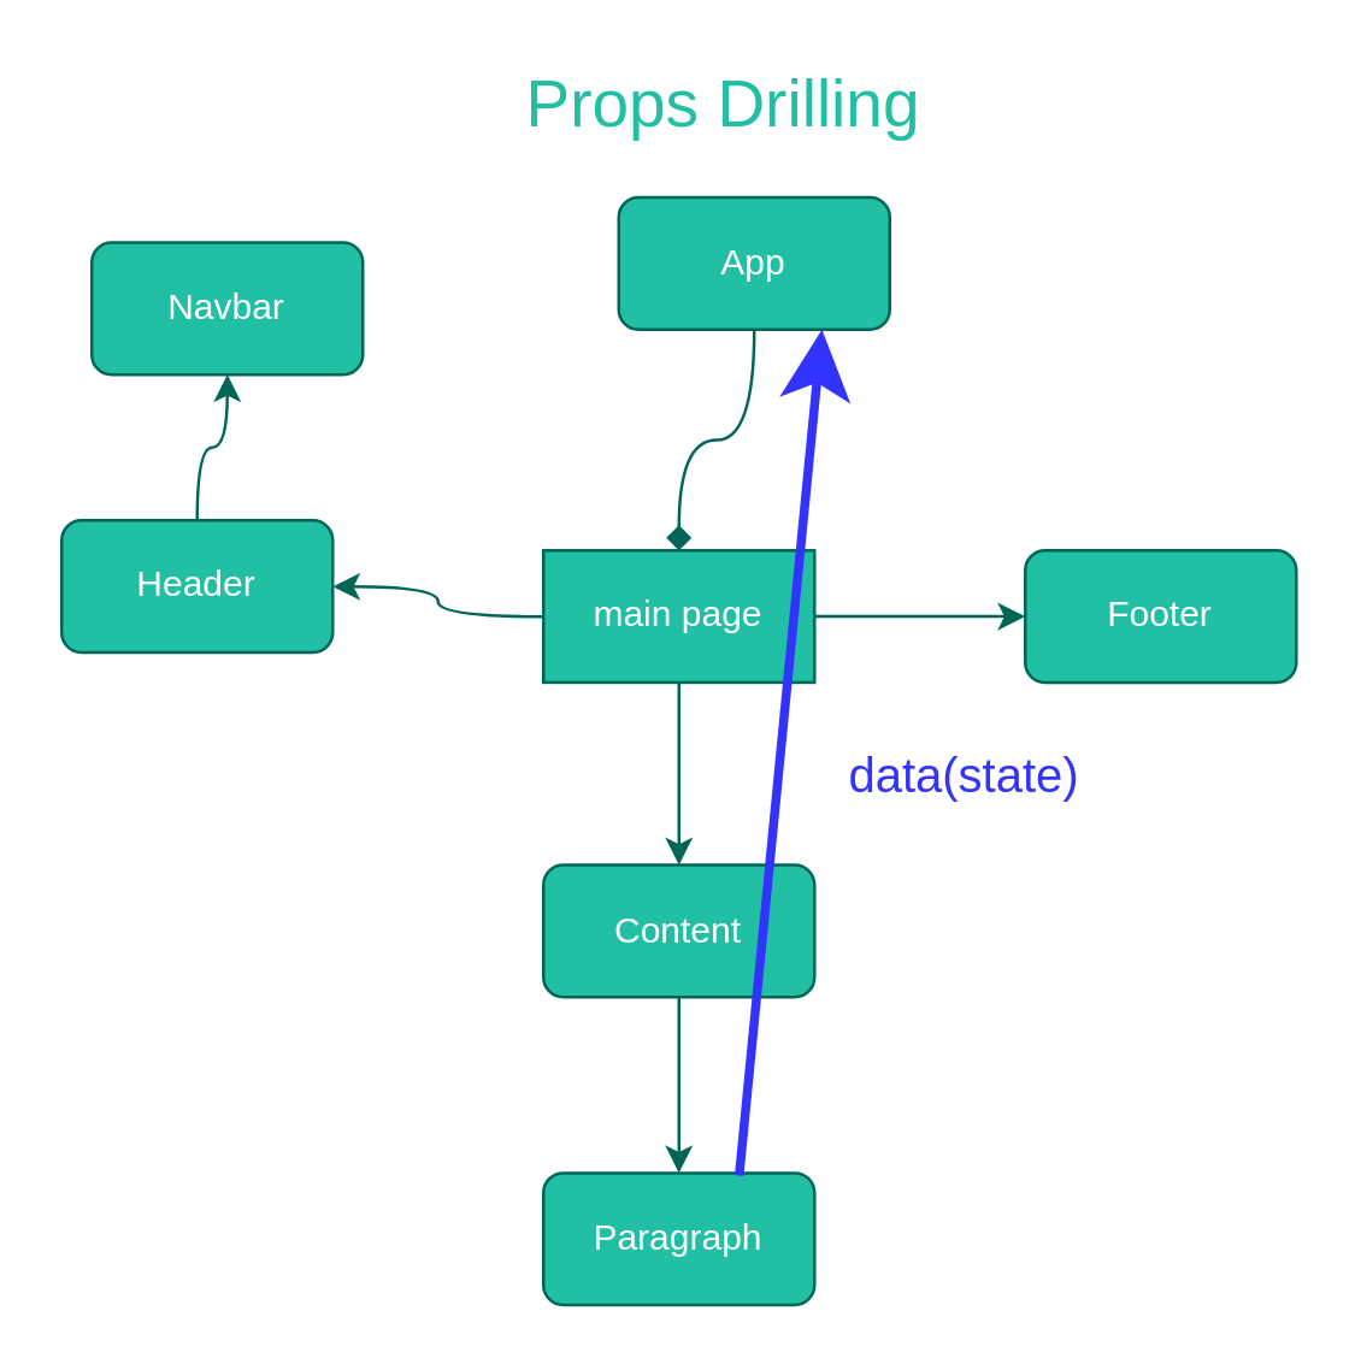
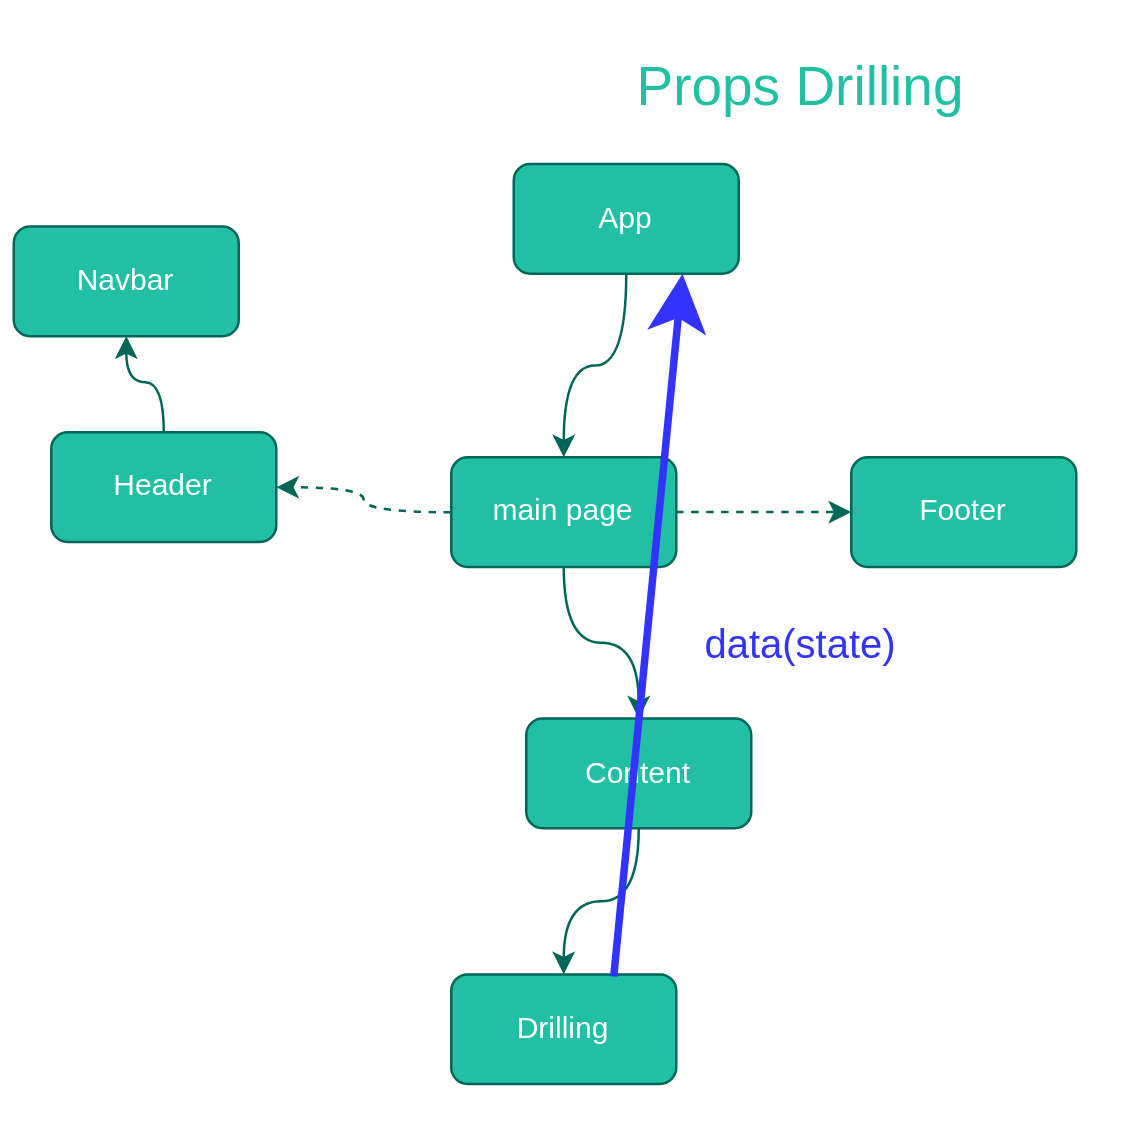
- <mxCell id="2" value="Props Drilling" style="text;html=1;strokeColor=none;fillColor=none;align=center;verticalAlign=middle;whiteSpace=wrap;rounded=0;fontSize=22;fontColor=#21C0A5;labelBorderColor=none;" vertex="1" parent="1"><mxGeometry x="120" y="20" width="240" height="30" as="geometry" /></mxCell>
+ <mxCell id="2" value="Props Drilling" style="text;html=1;strokeColor=none;fillColor=none;align=center;verticalAlign=middle;whiteSpace=wrap;rounded=0;fontSize=22;fontColor=#21C0A5;labelBorderColor=none;" vertex="1" parent="1"><mxGeometry x="200" y="20" width="240" height="30" as="geometry" /></mxCell>
- <mxCell id="12" value="Navbar" style="whiteSpace=wrap;html=1;rounded=1;fillColor=#21C0A5;strokeColor=#006658;fontColor=#FFFFFF;" vertex="1" parent="1"><mxGeometry x="30" y="80" width="90" height="43.851" as="geometry" /></mxCell>
+ <mxCell id="12" value="Navbar" style="whiteSpace=wrap;html=1;rounded=1;fillColor=#21C0A5;strokeColor=#006658;fontColor=#FFFFFF;" vertex="1" parent="1"><mxGeometry x="5" y="90" width="90" height="43.851" as="geometry" /></mxCell>
- <mxCell id="5" value="" style="edgeStyle=orthogonalEdgeStyle;rounded=1;orthogonalLoop=1;jettySize=auto;html=1;strokeColor=#006658;fontColor=#FFFFFF;curved=1;endArrow=diamond;" edge="1" parent="1" source="3" target="4"><mxGeometry relative="1" as="geometry" /></mxCell>
+ <mxCell id="5" value="" style="edgeStyle=orthogonalEdgeStyle;rounded=1;orthogonalLoop=1;jettySize=auto;html=1;strokeColor=#006658;fontColor=#FFFFFF;curved=1;" edge="1" parent="1" source="3" target="4"><mxGeometry relative="1" as="geometry" /></mxCell>
- <mxCell id="7" value="" style="edgeStyle=orthogonalEdgeStyle;rounded=1;orthogonalLoop=1;jettySize=auto;html=1;strokeColor=#006658;fontColor=#FFFFFF;curved=1;" edge="1" parent="1" source="4" target="6"><mxGeometry relative="1" as="geometry" /></mxCell>
+ <mxCell id="7" value="" style="edgeStyle=orthogonalEdgeStyle;rounded=1;orthogonalLoop=1;jettySize=auto;html=1;strokeColor=#006658;fontColor=#FFFFFF;curved=1;dashed=1;" edge="1" parent="1" source="4" target="6"><mxGeometry relative="1" as="geometry" /></mxCell>
- <mxCell id="4" value="main page" style="whiteSpace=wrap;html=1;fillColor=#21C0A5;strokeColor=#006658;fontColor=#FFFFFF;rounded=0;" vertex="1" parent="1"><mxGeometry x="180" y="182.319" width="90" height="43.851" as="geometry" /></mxCell>
+ <mxCell id="4" value="main page" style="whiteSpace=wrap;html=1;rounded=1;fillColor=#21C0A5;strokeColor=#006658;fontColor=#FFFFFF;" vertex="1" parent="1"><mxGeometry x="180" y="182.319" width="90" height="43.851" as="geometry" /></mxCell>
- <mxCell id="9" value="" style="edgeStyle=orthogonalEdgeStyle;rounded=1;orthogonalLoop=1;jettySize=auto;html=1;strokeColor=#006658;fontColor=#FFFFFF;curved=1;" edge="1" parent="1" source="4" target="8"><mxGeometry relative="1" as="geometry" /></mxCell>
+ <mxCell id="9" value="" style="edgeStyle=orthogonalEdgeStyle;rounded=1;orthogonalLoop=1;jettySize=auto;html=1;strokeColor=#006658;fontColor=#FFFFFF;curved=1;dashed=1;" edge="1" parent="1" source="4" target="8"><mxGeometry relative="1" as="geometry" /></mxCell>
- <mxCell id="10" value="Content" style="whiteSpace=wrap;html=1;rounded=1;fillColor=#21C0A5;strokeColor=#006658;fontColor=#FFFFFF;" vertex="1" parent="1"><mxGeometry x="180" y="286.83" width="90" height="43.851" as="geometry" /></mxCell>
+ <mxCell id="10" value="Content" style="whiteSpace=wrap;html=1;rounded=1;fillColor=#21C0A5;strokeColor=#006658;fontColor=#FFFFFF;" vertex="1" parent="1"><mxGeometry x="210" y="286.83" width="90" height="43.851" as="geometry" /></mxCell>
- <mxCell id="14" value="Paragraph" style="whiteSpace=wrap;html=1;rounded=1;fillColor=#21C0A5;strokeColor=#006658;fontColor=#FFFFFF;" vertex="1" parent="1"><mxGeometry x="180" y="389.149" width="90" height="43.851" as="geometry" /></mxCell>
+ <mxCell id="14" value="Drilling" style="whiteSpace=wrap;html=1;rounded=1;fillColor=#21C0A5;strokeColor=#006658;fontColor=#FFFFFF;" vertex="1" parent="1"><mxGeometry x="180" y="389.149" width="90" height="43.851" as="geometry" /></mxCell>
